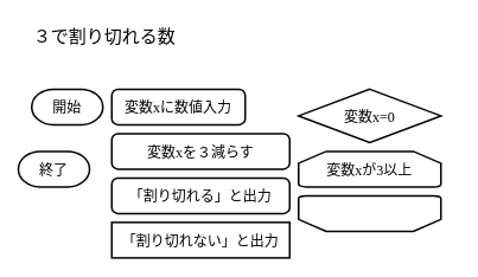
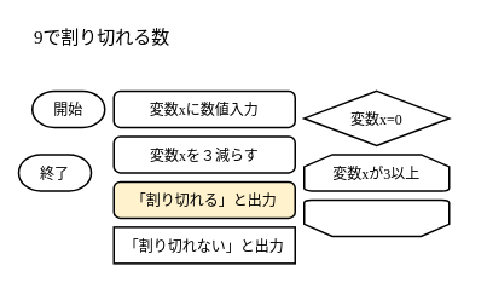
- <mxCell id="7" value="３で割り切れる数" style="text;html=1;strokeColor=none;fillColor=none;align=left;verticalAlign=middle;whiteSpace=wrap;rounded=0;fontFamily=BIZ UDPGothic;fontSize=20;" parent="1" vertex="1"><mxGeometry x="35" y="20" width="480" height="40" as="geometry" /></mxCell>
+ <mxCell id="7" value="9で割り切れる数" style="text;html=1;strokeColor=none;fillColor=none;align=left;verticalAlign=middle;whiteSpace=wrap;rounded=0;fontFamily=BIZ UDPGothic;fontSize=20;" parent="1" vertex="1"><mxGeometry x="35" y="20" width="480" height="40" as="geometry" /></mxCell>
- <mxCell id="4" value="変数xに数値入力" style="rounded=1;absoluteArcSize=1;arcSize=14;strokeWidth=2;fontFamily=BIZ UDPGothic;fontSize=16;" parent="1" vertex="1"><mxGeometry x="125" y="100" width="150" height="40" as="geometry" /></mxCell>
+ <mxCell id="4" value="変数xに数値入力" style="rounded=1;absoluteArcSize=1;arcSize=14;strokeWidth=2;fontFamily=BIZ UDPGothic;fontSize=16;" parent="1" vertex="1"><mxGeometry x="125" y="100" width="200" height="40" as="geometry" /></mxCell>
- <mxCell id="6" value="「割り切れる」と出力" style="rounded=1;absoluteArcSize=1;arcSize=14;strokeWidth=2;fontFamily=BIZ UDPGothic;fontSize=16;" parent="1" vertex="1"><mxGeometry x="125" y="200" width="200" height="40" as="geometry" /></mxCell>
+ <mxCell id="6" value="「割り切れる」と出力" style="rounded=1;absoluteArcSize=1;arcSize=14;strokeWidth=2;fontFamily=BIZ UDPGothic;fontSize=16;fillColor=#fff2cc;" parent="1" vertex="1"><mxGeometry x="125" y="200" width="200" height="40" as="geometry" /></mxCell>
